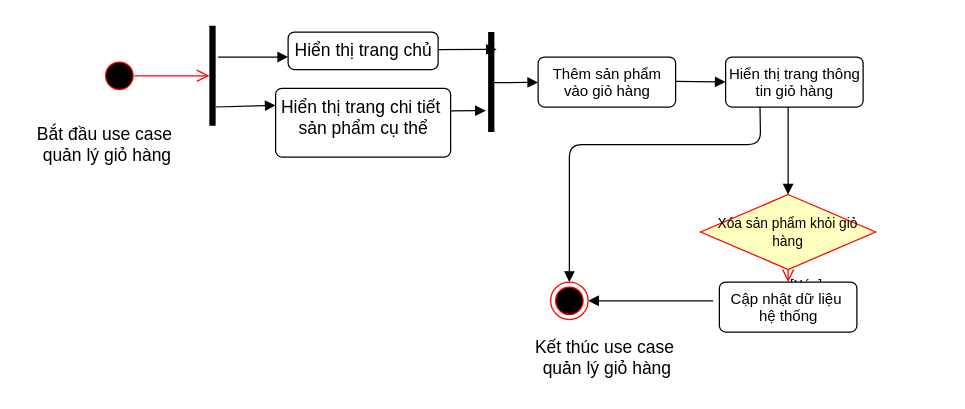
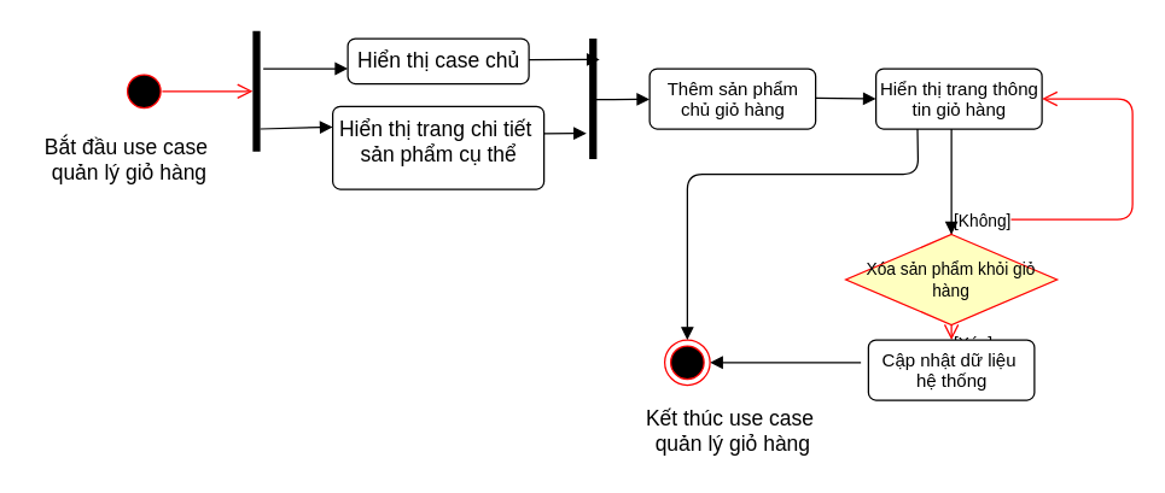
- <mxCell id="7" value="&lt;font style=&quot;font-size: 14px&quot;&gt;Hiển thị trang chủ&lt;/font&gt;" style="html=1;align=center;verticalAlign=top;rounded=1;absoluteArcSize=1;arcSize=10;dashed=0;" vertex="1" parent="1"><mxGeometry x="230" y="25" width="120" height="30" as="geometry" /></mxCell>
+ <mxCell id="7" value="&lt;font style=&quot;font-size: 14px&quot;&gt;Hiển thị case chủ&lt;/font&gt;" style="html=1;align=center;verticalAlign=top;rounded=1;absoluteArcSize=1;arcSize=10;dashed=0;" vertex="1" parent="1"><mxGeometry x="230" y="25" width="120" height="30" as="geometry" /></mxCell>
- <mxCell id="12" value="Thêm sản phẩm &lt;br&gt;vào giỏ hàng" style="html=1;align=center;verticalAlign=top;rounded=1;absoluteArcSize=1;arcSize=10;dashed=0;" vertex="1" parent="1"><mxGeometry x="430" y="45" width="110" height="40" as="geometry" /></mxCell>
+ <mxCell id="12" value="Thêm sản phẩm &lt;br&gt;chủ giỏ hàng" style="html=1;align=center;verticalAlign=top;rounded=1;absoluteArcSize=1;arcSize=10;dashed=0;" vertex="1" parent="1"><mxGeometry x="430" y="45" width="110" height="40" as="geometry" /></mxCell>
- <mxCell id="25" value="&lt;font style=&quot;font-size: 14px&quot;&gt;Bắt đầu use case&amp;nbsp;&lt;br&gt;quản lý giỏ hàng&lt;/font&gt;" style="text;html=1;align=center;verticalAlign=middle;resizable=0;points=[];autosize=1;" vertex="1" parent="1"><mxGeometry x="20" y="95" width="130" height="40" as="geometry" /></mxCell>
+ <mxCell id="25" value="&lt;font style=&quot;font-size: 14px&quot;&gt;Bắt đầu use case&amp;nbsp;&lt;br&gt;quản lý giỏ hàng&lt;/font&gt;" style="text;html=1;align=center;verticalAlign=middle;resizable=0;points=[];autosize=1;" vertex="1" parent="1"><mxGeometry x="20" y="85" width="130" height="40" as="geometry" /></mxCell>
+ <mxCell id="16" value="[Không]" style="edgeStyle=orthogonalEdgeStyle;html=1;align=left;verticalAlign=bottom;endArrow=open;endSize=8;strokeColor=#ff0000;entryX=1;entryY=0.5;entryDx=0;entryDy=0;" edge="1" source="15" parent="1" target="14"><mxGeometry x="-1" relative="1" as="geometry"><mxPoint x="760" y="65" as="targetPoint" /><Array as="points"><mxPoint x="750" y="145" /><mxPoint x="750" y="65" /></Array></mxGeometry></mxCell>
